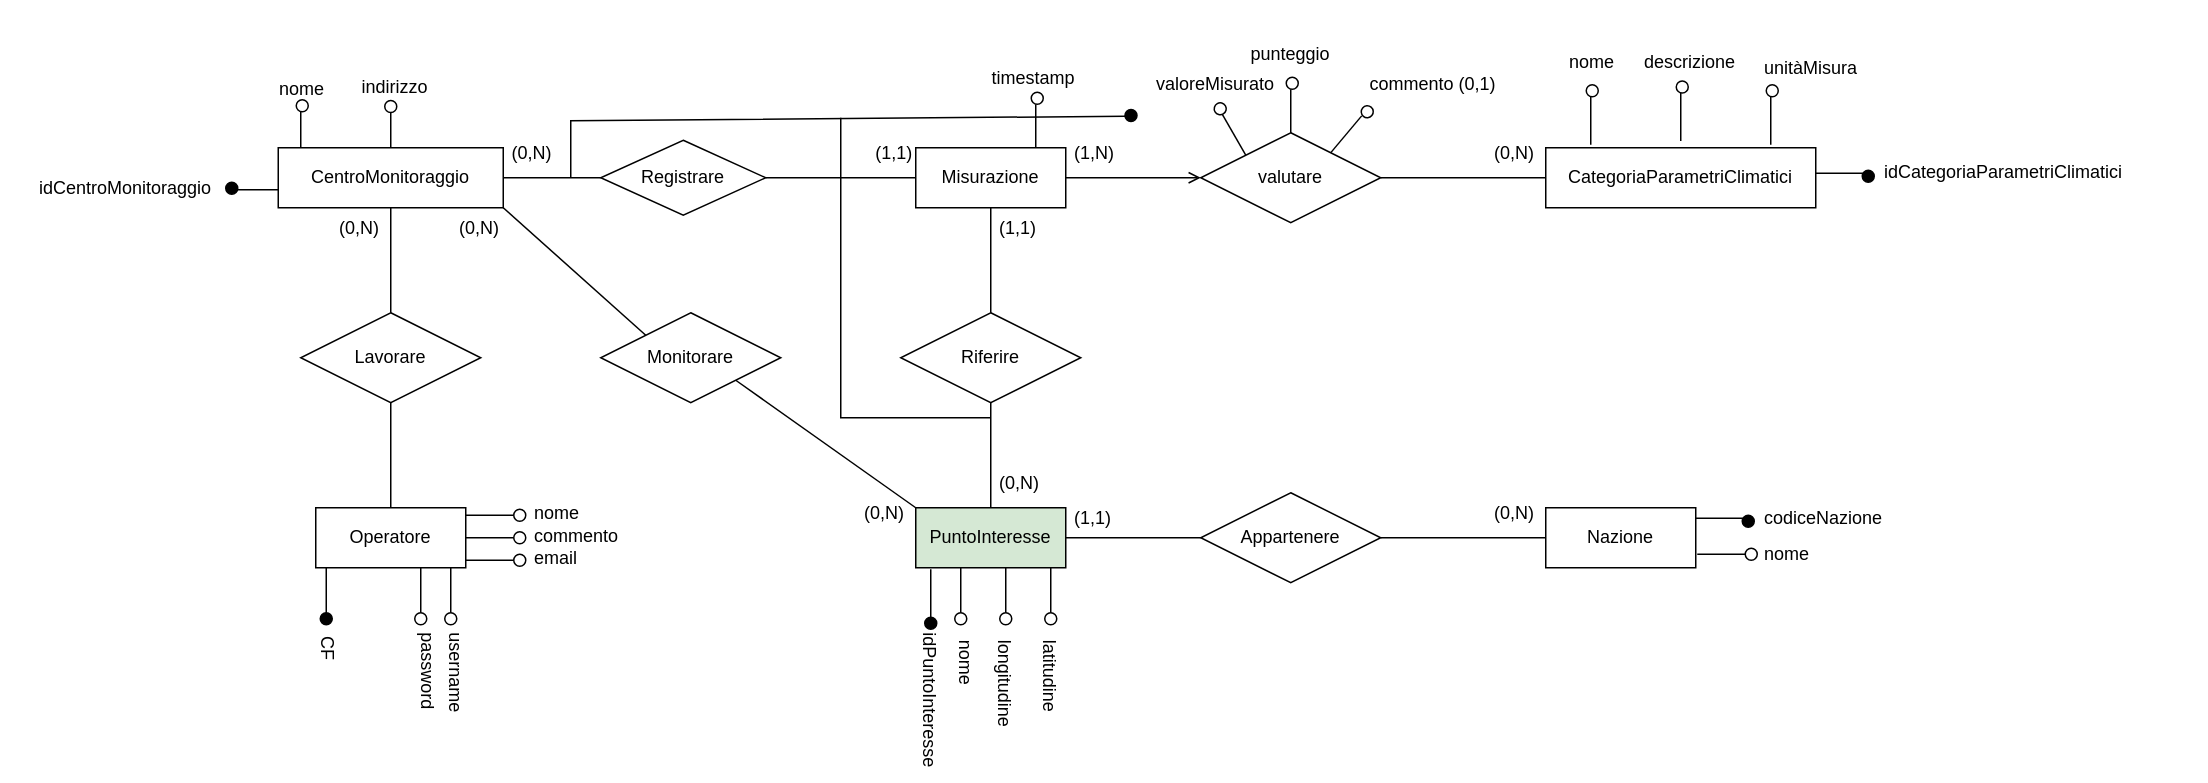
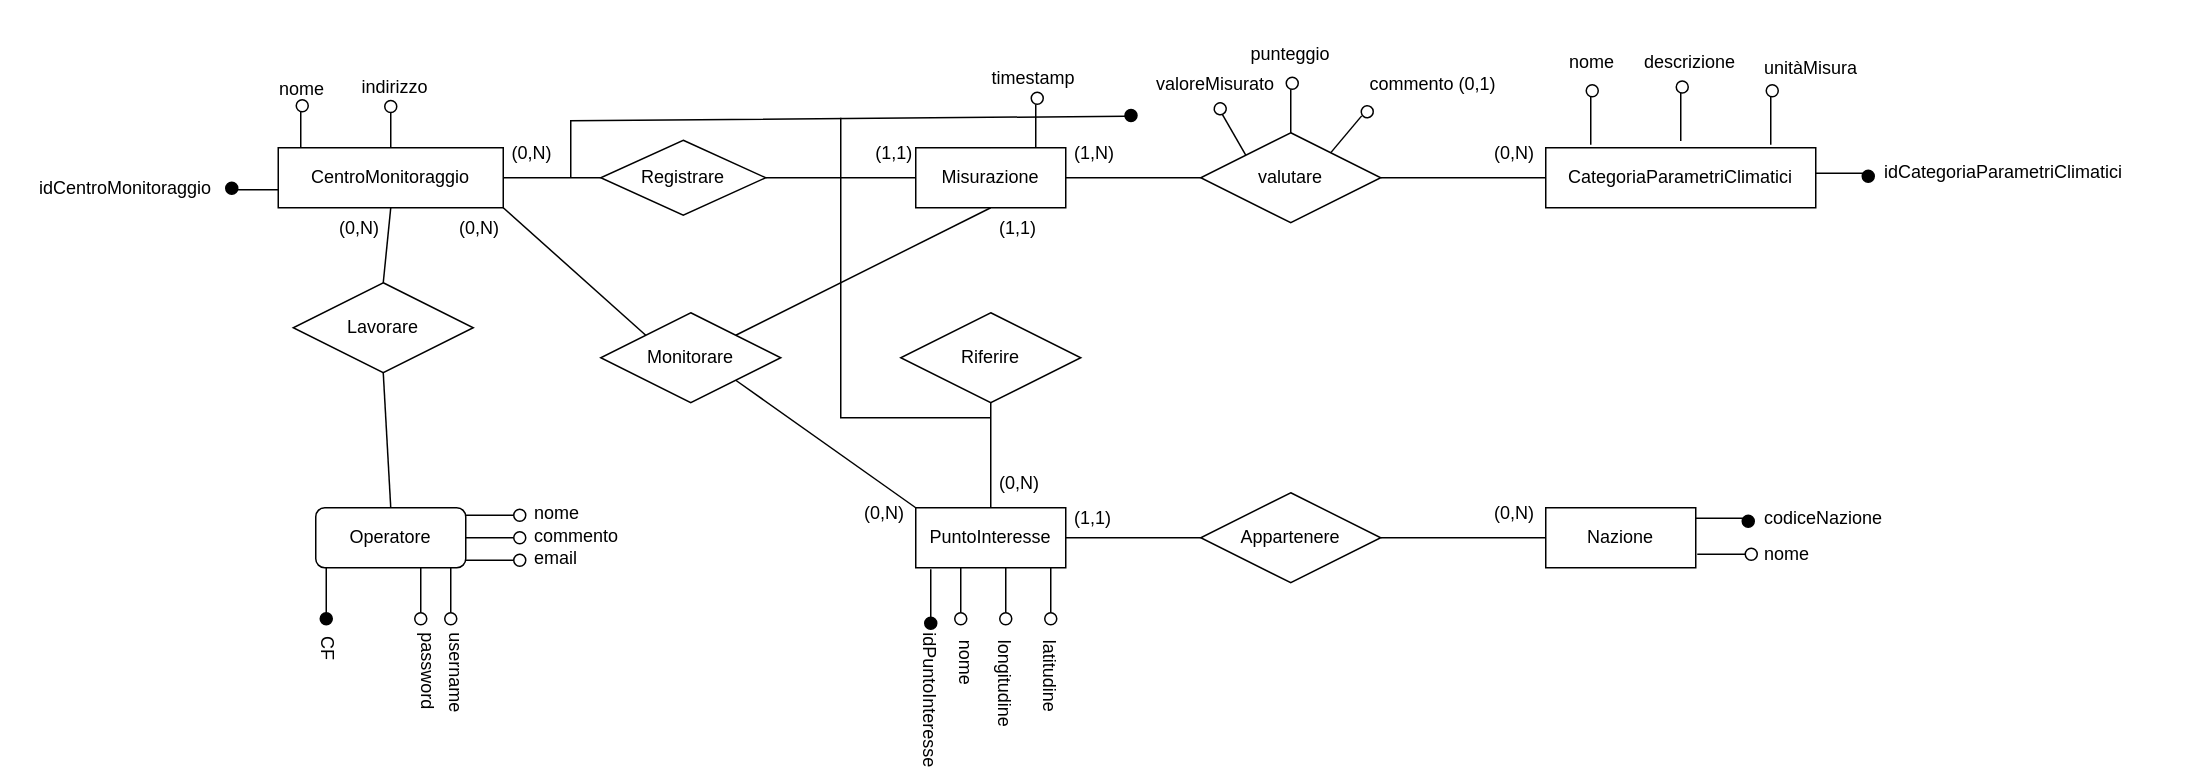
- <mxCell id="20" value="" style="endArrow=open;html=1;rounded=0;exitX=1;exitY=0.5;exitDx=0;exitDy=0;entryX=0;entryY=0.5;entryDx=0;entryDy=0;" parent="1" source="113" target="97" edge="1"><mxGeometry relative="1" as="geometry"><mxPoint x="810" y="198" as="sourcePoint" /><mxPoint x="970" y="198" as="targetPoint" /></mxGeometry></mxCell>
+ <mxCell id="20" value="" style="endArrow=none;html=1;rounded=0;exitX=1;exitY=0.5;exitDx=0;exitDy=0;entryX=0;entryY=0.5;entryDx=0;entryDy=0;" parent="1" source="113" target="97" edge="1"><mxGeometry relative="1" as="geometry"><mxPoint x="810" y="198" as="sourcePoint" /><mxPoint x="970" y="198" as="targetPoint" /></mxGeometry></mxCell>
- <mxCell id="18" value="" style="endArrow=none;html=1;rounded=0;exitX=0.5;exitY=1;exitDx=0;exitDy=0;entryX=0.5;entryY=0;entryDx=0;entryDy=0;" parent="1" source="113" target="15" edge="1"><mxGeometry relative="1" as="geometry"><mxPoint x="650" y="208" as="sourcePoint" /><mxPoint x="620" y="178" as="targetPoint" /></mxGeometry></mxCell>
+ <mxCell id="18" value="" style="endArrow=none;html=1;rounded=0;exitX=0.5;exitY=1;exitDx=0;exitDy=0;" parent="1" source="113" target="26" edge="1"><mxGeometry relative="1" as="geometry"><mxPoint x="650" y="208" as="sourcePoint" /><mxPoint x="620" y="178" as="targetPoint" /></mxGeometry></mxCell>
- <mxCell id="22" value="Lavorare" style="shape=rhombus;perimeter=rhombusPerimeter;whiteSpace=wrap;html=1;align=center;" parent="1" vertex="1"><mxGeometry x="200" y="208" width="120" height="60" as="geometry" /></mxCell>
+ <mxCell id="22" value="Lavorare" style="shape=rhombus;perimeter=rhombusPerimeter;whiteSpace=wrap;html=1;align=center;" parent="1" vertex="1"><mxGeometry x="195" y="188" width="120" height="60" as="geometry" /></mxCell>
- <mxCell id="56" value="Operatore" style="whiteSpace=wrap;html=1;align=center;" parent="1" vertex="1"><mxGeometry x="210" y="338" width="100" height="40" as="geometry" /></mxCell>
+ <mxCell id="56" value="Operatore" style="whiteSpace=wrap;html=1;align=center;rounded=1;" parent="1" vertex="1"><mxGeometry x="210" y="338" width="100" height="40" as="geometry" /></mxCell>
- <mxCell id="14" value="PuntoInteresse" style="whiteSpace=wrap;html=1;align=center;fillColor=#d5e8d4;" parent="1" vertex="1"><mxGeometry x="610" y="338" width="100" height="40" as="geometry" /></mxCell>
+ <mxCell id="14" value="PuntoInteresse" style="whiteSpace=wrap;html=1;align=center;" parent="1" vertex="1"><mxGeometry x="610" y="338" width="100" height="40" as="geometry" /></mxCell>
